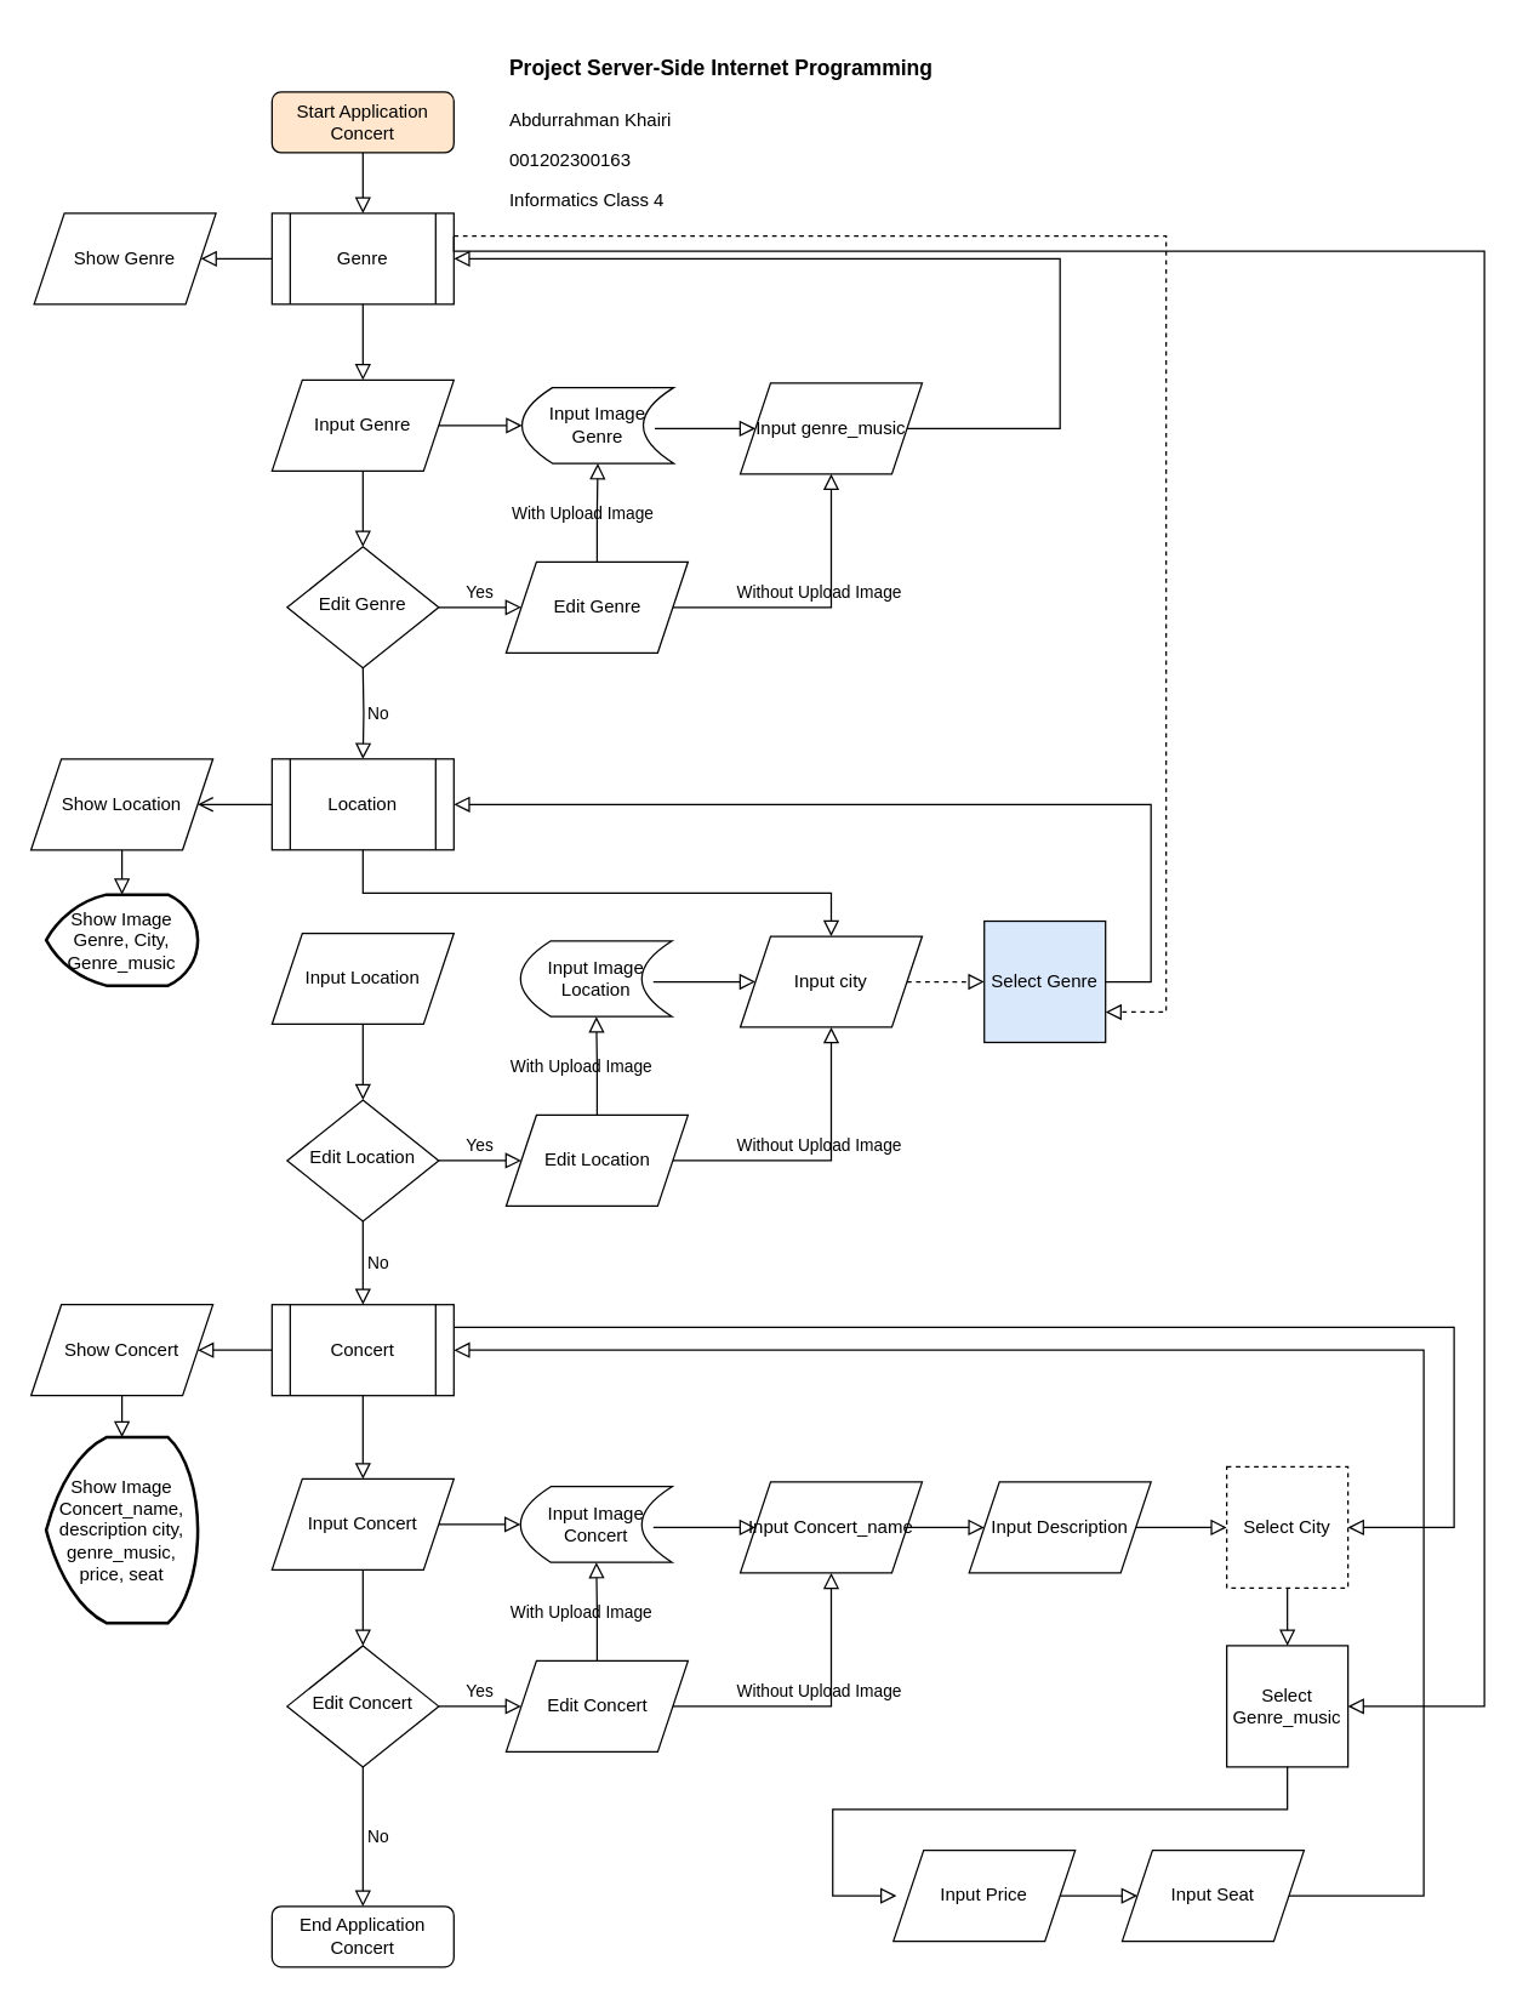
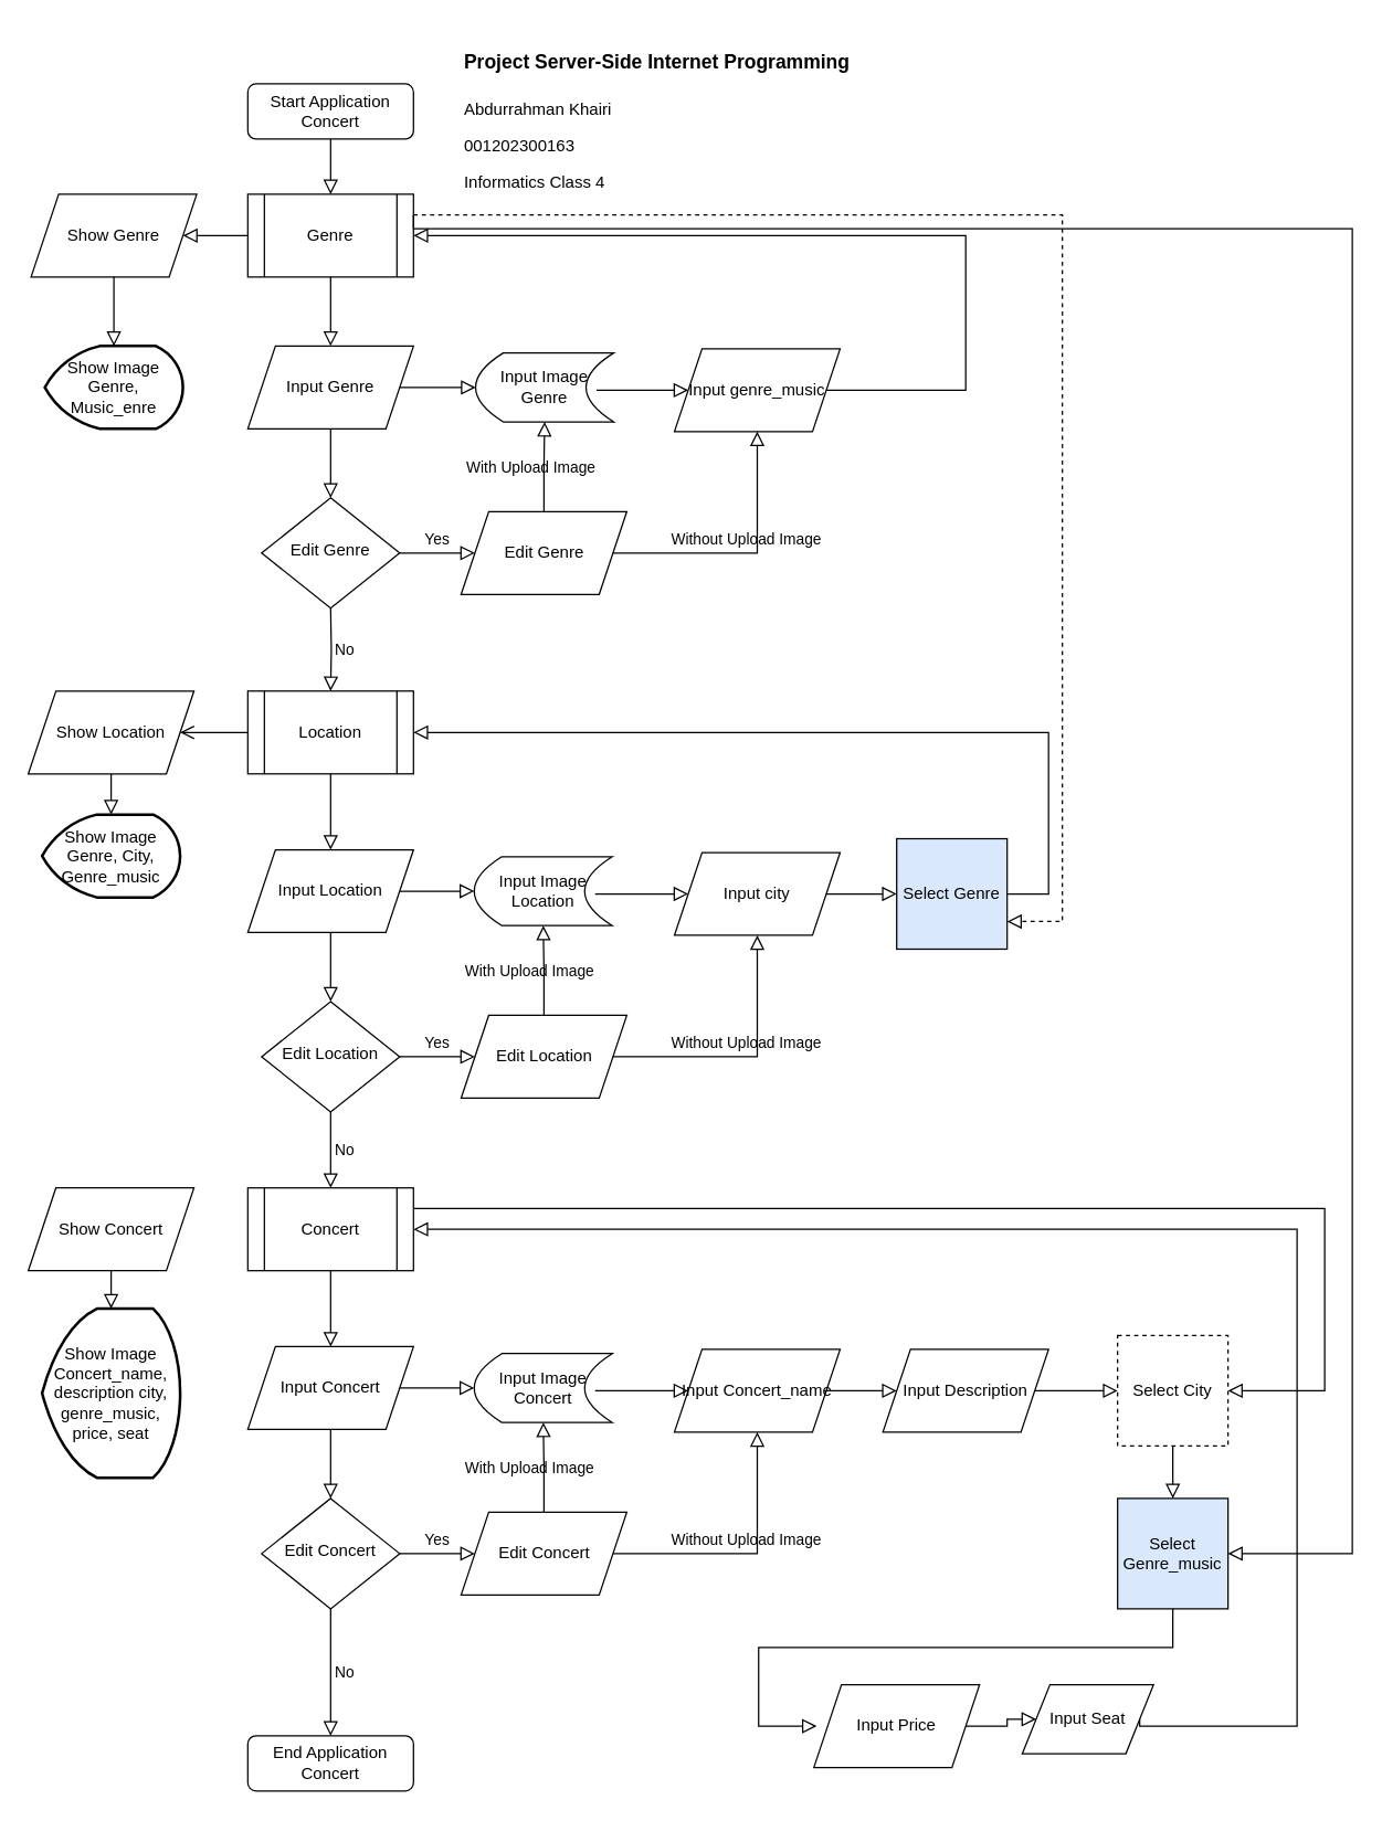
- <mxCell id="3" value="Start Application Concert" style="rounded=1;whiteSpace=wrap;html=1;fontSize=12;glass=0;strokeWidth=1;shadow=0;fillColor=#ffe6cc;" parent="1" vertex="1"><mxGeometry x="179" y="60" width="120" height="40" as="geometry" /></mxCell>
+ <mxCell id="3" value="Start Application Concert" style="rounded=1;whiteSpace=wrap;html=1;fontSize=12;glass=0;strokeWidth=1;shadow=0;" parent="1" vertex="1"><mxGeometry x="179" y="60" width="120" height="40" as="geometry" /></mxCell>
+ <mxCell id="45" value="" style="rounded=0;html=1;jettySize=auto;orthogonalLoop=1;fontSize=11;endArrow=block;endFill=0;endSize=8;strokeWidth=1;shadow=0;labelBackgroundColor=none;edgeStyle=orthogonalEdgeStyle;exitX=0.5;exitY=1;exitDx=0;exitDy=0;entryX=0.5;entryY=0;entryDx=0;entryDy=0;entryPerimeter=0;" edge="1" parent="1" source="38" target="23"><mxGeometry y="20" relative="1" as="geometry"><mxPoint as="offset" /><mxPoint x="628" y="677" as="sourcePoint" /><mxPoint x="119" y="230" as="targetPoint" /></mxGeometry></mxCell>
+ <mxCell id="23" value="Show Image Genre, Music_enre" style="strokeWidth=2;html=1;shape=mxgraph.flowchart.display;whiteSpace=wrap;" vertex="1" parent="1"><mxGeometry x="32" y="250" width="100" height="60" as="geometry" /></mxCell>
- <mxCell id="34" value="" style="edgeStyle=orthogonalEdgeStyle;rounded=0;html=1;jettySize=auto;orthogonalLoop=1;fontSize=11;endArrow=block;endFill=0;endSize=8;strokeWidth=1;shadow=0;labelBackgroundColor=none;exitX=0.5;exitY=1;exitDx=0;exitDy=0;" edge="1" parent="1" target="32" source="10"><mxGeometry y="10" relative="1" as="geometry"><mxPoint as="offset" /><mxPoint x="239" y="570" as="sourcePoint" /><mxPoint x="349" y="660" as="targetPoint" /></mxGeometry></mxCell>
+ <mxCell id="34" value="" style="edgeStyle=orthogonalEdgeStyle;rounded=0;html=1;jettySize=auto;orthogonalLoop=1;fontSize=11;endArrow=block;endFill=0;endSize=8;strokeWidth=1;shadow=0;labelBackgroundColor=none;entryX=0.5;entryY=0;entryDx=0;entryDy=0;exitX=0.5;exitY=1;exitDx=0;exitDy=0;" edge="1" parent="1" target="33" source="10"><mxGeometry y="10" relative="1" as="geometry"><mxPoint as="offset" /><mxPoint x="239" y="570" as="sourcePoint" /><mxPoint x="349" y="660" as="targetPoint" /></mxGeometry></mxCell>
+ <mxCell id="27" value="" style="edgeStyle=orthogonalEdgeStyle;rounded=0;html=1;jettySize=auto;orthogonalLoop=1;fontSize=11;endArrow=block;endFill=0;endSize=8;strokeWidth=1;shadow=0;labelBackgroundColor=none;entryX=0;entryY=0.5;entryDx=0;entryDy=0;exitX=1;exitY=0.5;exitDx=0;exitDy=0;" edge="1" parent="1" source="33" target="30"><mxGeometry y="10" relative="1" as="geometry"><mxPoint as="offset" /><mxPoint x="289" y="645" as="sourcePoint" /><mxPoint x="349" y="635" as="targetPoint" /></mxGeometry></mxCell>
- <mxCell id="41" value="" style="rounded=0;html=1;jettySize=auto;orthogonalLoop=1;fontSize=11;endArrow=block;endFill=0;endSize=8;strokeWidth=1;shadow=0;labelBackgroundColor=none;edgeStyle=orthogonalEdgeStyle;exitX=1;exitY=0.5;exitDx=0;exitDy=0;entryX=0;entryY=0.5;entryDx=0;entryDy=0;dashed=1;" edge="1" parent="1" source="32" target="42"><mxGeometry y="20" relative="1" as="geometry"><mxPoint as="offset" /><mxPoint x="249" y="685" as="sourcePoint" /><mxPoint x="649" y="647" as="targetPoint" /></mxGeometry></mxCell>
+ <mxCell id="41" value="" style="rounded=0;html=1;jettySize=auto;orthogonalLoop=1;fontSize=11;endArrow=block;endFill=0;endSize=8;strokeWidth=1;shadow=0;labelBackgroundColor=none;edgeStyle=orthogonalEdgeStyle;exitX=1;exitY=0.5;exitDx=0;exitDy=0;entryX=0;entryY=0.5;entryDx=0;entryDy=0;" edge="1" parent="1" source="32" target="42"><mxGeometry y="20" relative="1" as="geometry"><mxPoint as="offset" /><mxPoint x="249" y="685" as="sourcePoint" /><mxPoint x="649" y="647" as="targetPoint" /></mxGeometry></mxCell>
- <mxCell id="47" value="" style="rounded=0;html=1;jettySize=auto;orthogonalLoop=1;fontSize=11;endArrow=block;endFill=0;endSize=8;strokeWidth=1;shadow=0;labelBackgroundColor=none;edgeStyle=orthogonalEdgeStyle;entryX=1;entryY=0.5;entryDx=0;entryDy=0;exitX=0;exitY=0.5;exitDx=0;exitDy=0;" edge="1" parent="1" source="46" target="62"><mxGeometry x="0.333" y="20" relative="1" as="geometry"><mxPoint as="offset" /><mxPoint x="169" y="890" as="sourcePoint" /><mxPoint x="189" y="1260" as="targetPoint" /><Array as="points" /></mxGeometry></mxCell>
- <mxCell id="69" value="Select Genre_music" style="whiteSpace=wrap;html=1;aspect=fixed;" vertex="1" parent="1"><mxGeometry x="809" y="1085" width="80" height="80" as="geometry" /></mxCell>
+ <mxCell id="69" value="Select Genre_music" style="whiteSpace=wrap;html=1;aspect=fixed;fillColor=#dae8fc;" vertex="1" parent="1"><mxGeometry x="809" y="1085" width="80" height="80" as="geometry" /></mxCell>
- <mxCell id="73" value="Input Seat" style="shape=parallelogram;perimeter=parallelogramPerimeter;whiteSpace=wrap;html=1;fixedSize=1;" vertex="1" parent="1"><mxGeometry x="740" y="1220" width="120" height="60" as="geometry" /></mxCell>
+ <mxCell id="73" value="Input Seat" style="shape=parallelogram;perimeter=parallelogramPerimeter;whiteSpace=wrap;html=1;fixedSize=1;" vertex="1" parent="1"><mxGeometry x="740" y="1220" width="95" height="50" as="geometry" /></mxCell>
